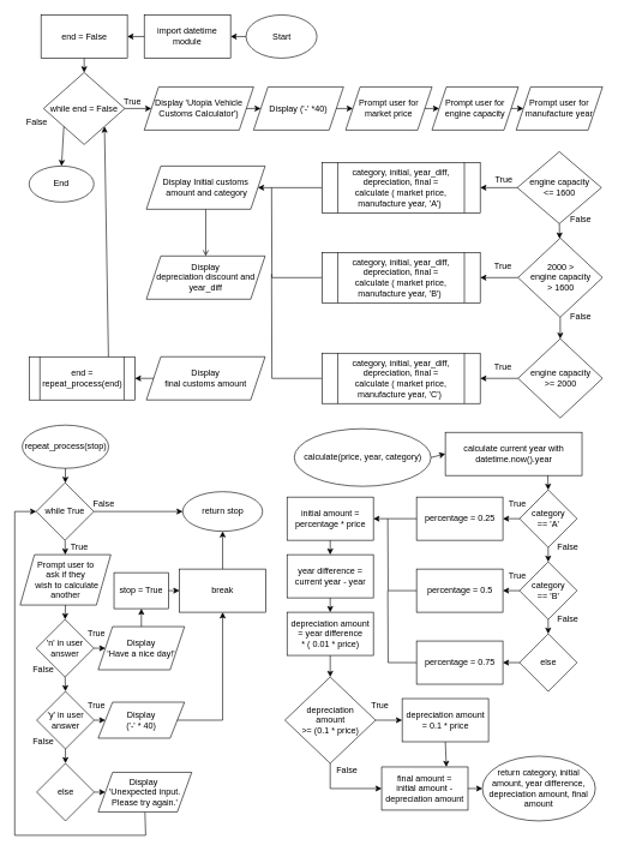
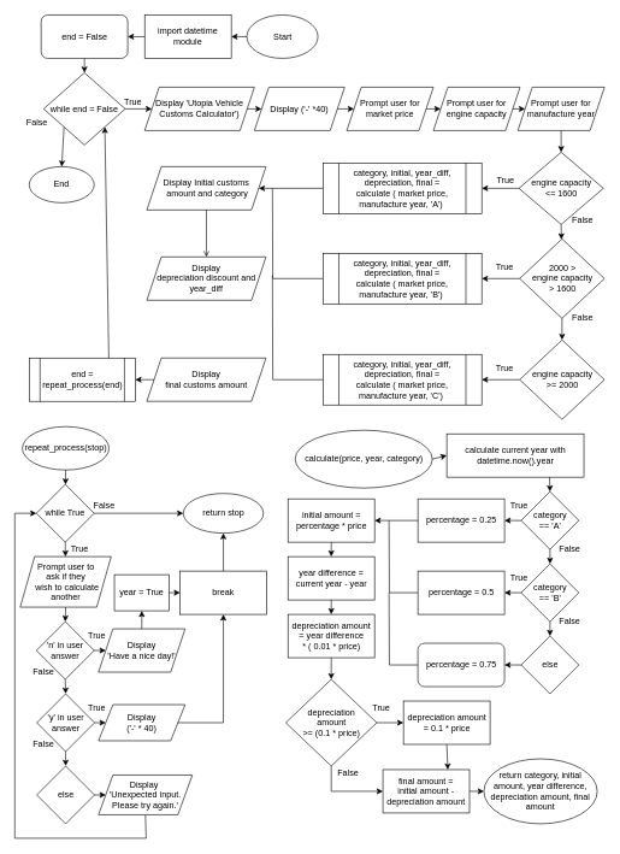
- <mxCell id="113" value="end = False" style="rounded=0;whiteSpace=wrap;html=1;" vertex="1" parent="1"><mxGeometry x="56.5" y="20" width="120" height="60" as="geometry" /></mxCell>
+ <mxCell id="113" value="end = False" style="whiteSpace=wrap;html=1;rounded=1;" vertex="1" parent="1"><mxGeometry x="56.5" y="20" width="120" height="60" as="geometry" /></mxCell>
+ <mxCell id="17" value="" style="endArrow=classic;html=1;exitX=0.5;exitY=1;exitDx=0;exitDy=0;entryX=0.5;entryY=0;entryDx=0;entryDy=0;" edge="1" parent="1" source="13" target="16"><mxGeometry width="50" height="50" relative="1" as="geometry"><mxPoint x="647" y="260" as="sourcePoint" /><mxPoint x="697" y="210" as="targetPoint" /></mxGeometry></mxCell>
- <mxCell id="92" value="stop = True" style="rounded=0;whiteSpace=wrap;html=1;" vertex="1" parent="1"><mxGeometry x="158" y="795" width="76" height="50" as="geometry" /></mxCell>
+ <mxCell id="92" value="year = True" style="rounded=0;whiteSpace=wrap;html=1;" vertex="1" parent="1"><mxGeometry x="158" y="795" width="76" height="50" as="geometry" /></mxCell>
- <mxCell id="53" value="percentage = 0.75" style="rounded=0;whiteSpace=wrap;html=1;" vertex="1" parent="1"><mxGeometry x="578.5" y="890" width="120" height="60" as="geometry" /></mxCell>
+ <mxCell id="53" value="percentage = 0.75" style="whiteSpace=wrap;html=1;rounded=1;" vertex="1" parent="1"><mxGeometry x="578.5" y="890" width="120" height="60" as="geometry" /></mxCell>
